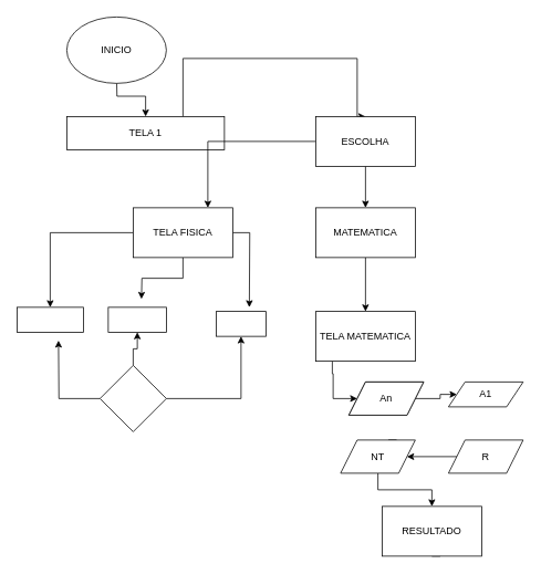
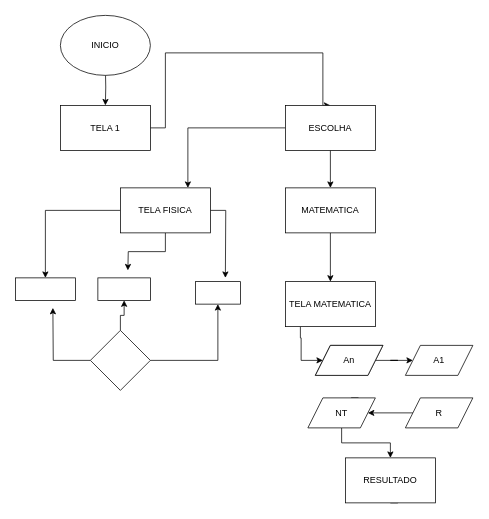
- <mxCell id="4" value="TELA 1" style="rounded=0;whiteSpace=wrap;html=1;" parent="1" vertex="1"><mxGeometry x="80" y="140" width="190" height="40" as="geometry" /></mxCell>
+ <mxCell id="4" value="TELA 1" style="rounded=0;whiteSpace=wrap;html=1;" parent="1" vertex="1"><mxGeometry x="80" y="140" width="120" height="60" as="geometry" /></mxCell>
- <mxCell id="20" value="A1" style="shape=parallelogram;perimeter=parallelogramPerimeter;whiteSpace=wrap;html=1;fixedSize=1;" parent="1" vertex="1"><mxGeometry x="540" y="460" width="90" height="30" as="geometry" /></mxCell>
+ <mxCell id="20" value="A1" style="shape=parallelogram;perimeter=parallelogramPerimeter;whiteSpace=wrap;html=1;fixedSize=1;" parent="1" vertex="1"><mxGeometry x="540" y="460" width="90" height="40" as="geometry" /></mxCell>
